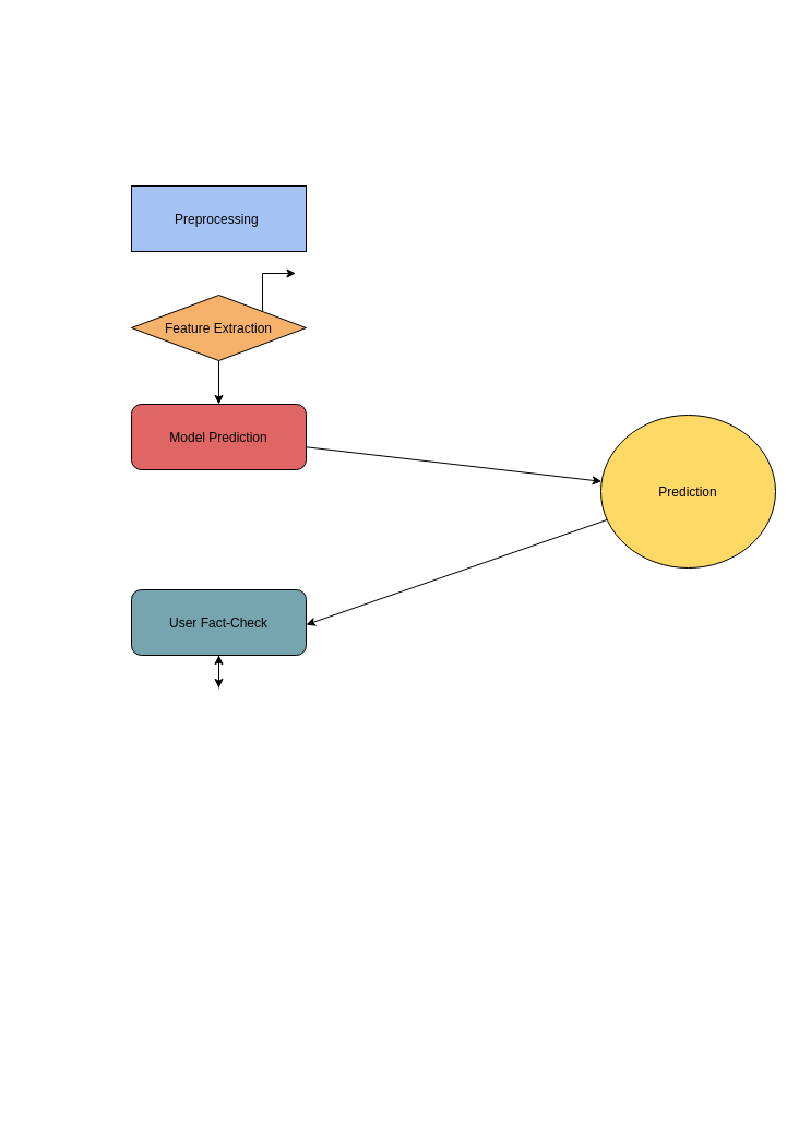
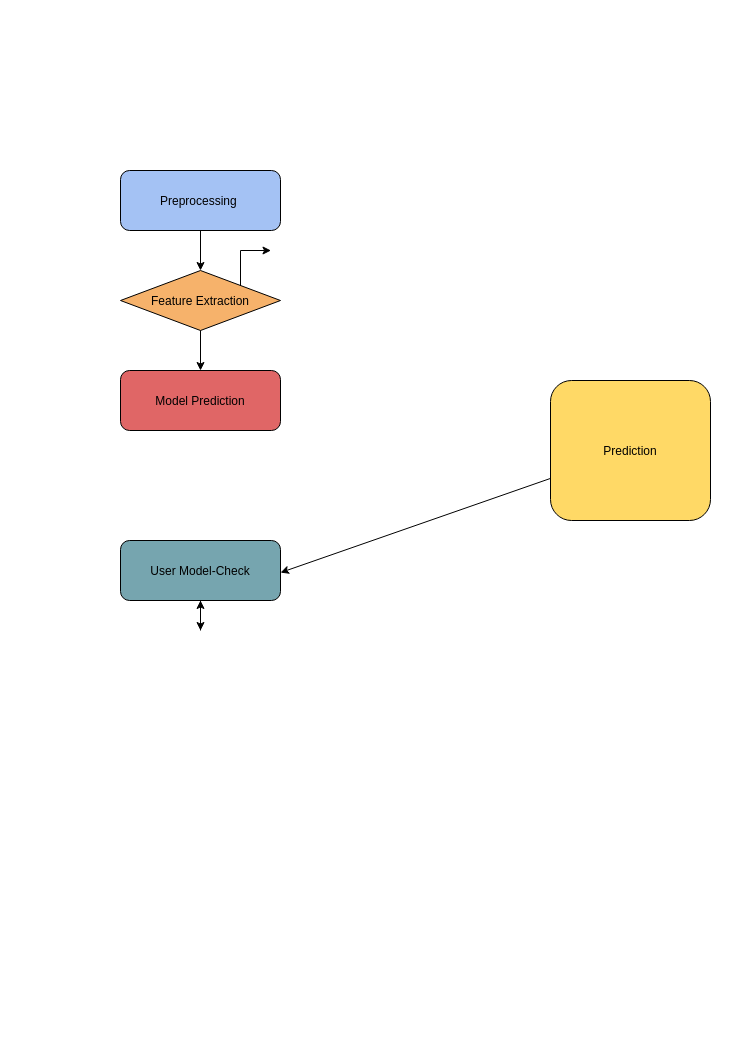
- <mxCell id="2" value="Preprocessing " style="fillColor=#A4C2F4;rounded=0;" parent="1" vertex="1"><mxGeometry x="120" y="170" width="160" height="60" as="geometry" /></mxCell>
+ <mxCell id="2" value="Preprocessing " style="rounded=1;fillColor=#A4C2F4;" parent="1" vertex="1"><mxGeometry x="120" y="170" width="160" height="60" as="geometry" /></mxCell>
+ <mxCell id="9" parent="1" source="2" target="4" edge="1"><mxGeometry relative="1" as="geometry" /></mxCell>
- <mxCell id="11" parent="1" source="5" target="6" edge="1"><mxGeometry relative="1" as="geometry" /></mxCell>
- <mxCell id="6" value="Prediction" style="ellipse;fillColor=#FFD966;" parent="1" vertex="1"><mxGeometry x="550" y="380" width="160" height="140" as="geometry" /></mxCell>
+ <mxCell id="6" value="Prediction" style="rounded=1;fillColor=#FFD966;" parent="1" vertex="1"><mxGeometry x="550" y="380" width="160" height="140" as="geometry" /></mxCell>
- <mxCell id="8" value="User Fact-Check" style="rounded=1;fillColor=#76A5AF;" parent="1" vertex="1"><mxGeometry x="120" y="540" width="160" height="60" as="geometry" /></mxCell>
+ <mxCell id="8" value="User Model-Check" style="rounded=1;fillColor=#76A5AF;" parent="1" vertex="1"><mxGeometry x="120" y="540" width="160" height="60" as="geometry" /></mxCell>
